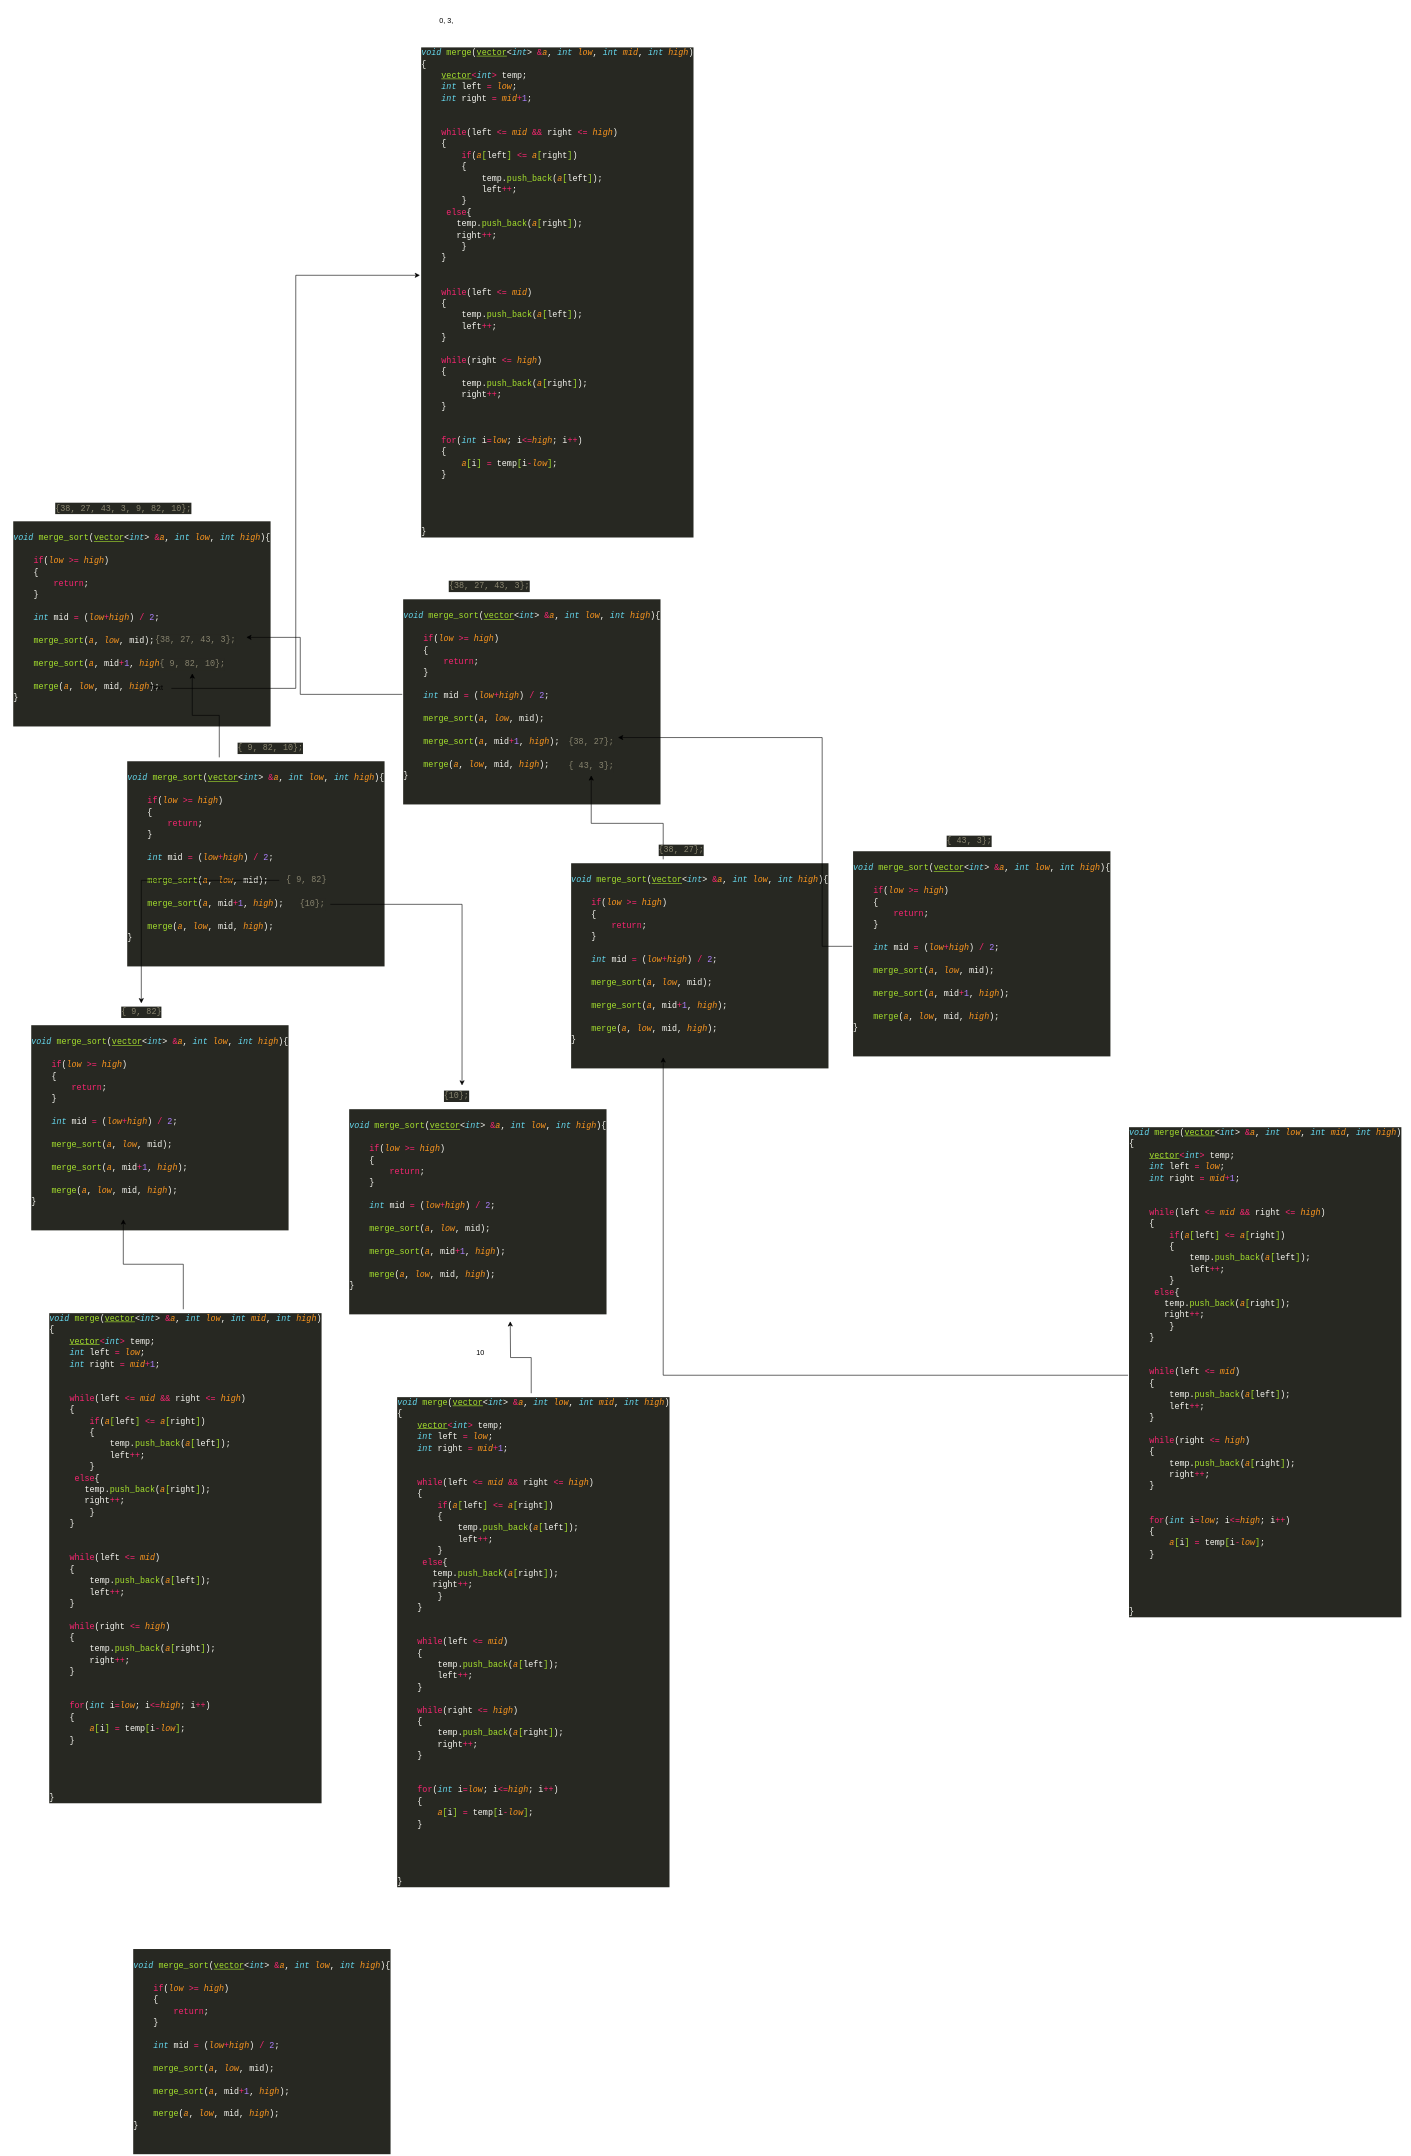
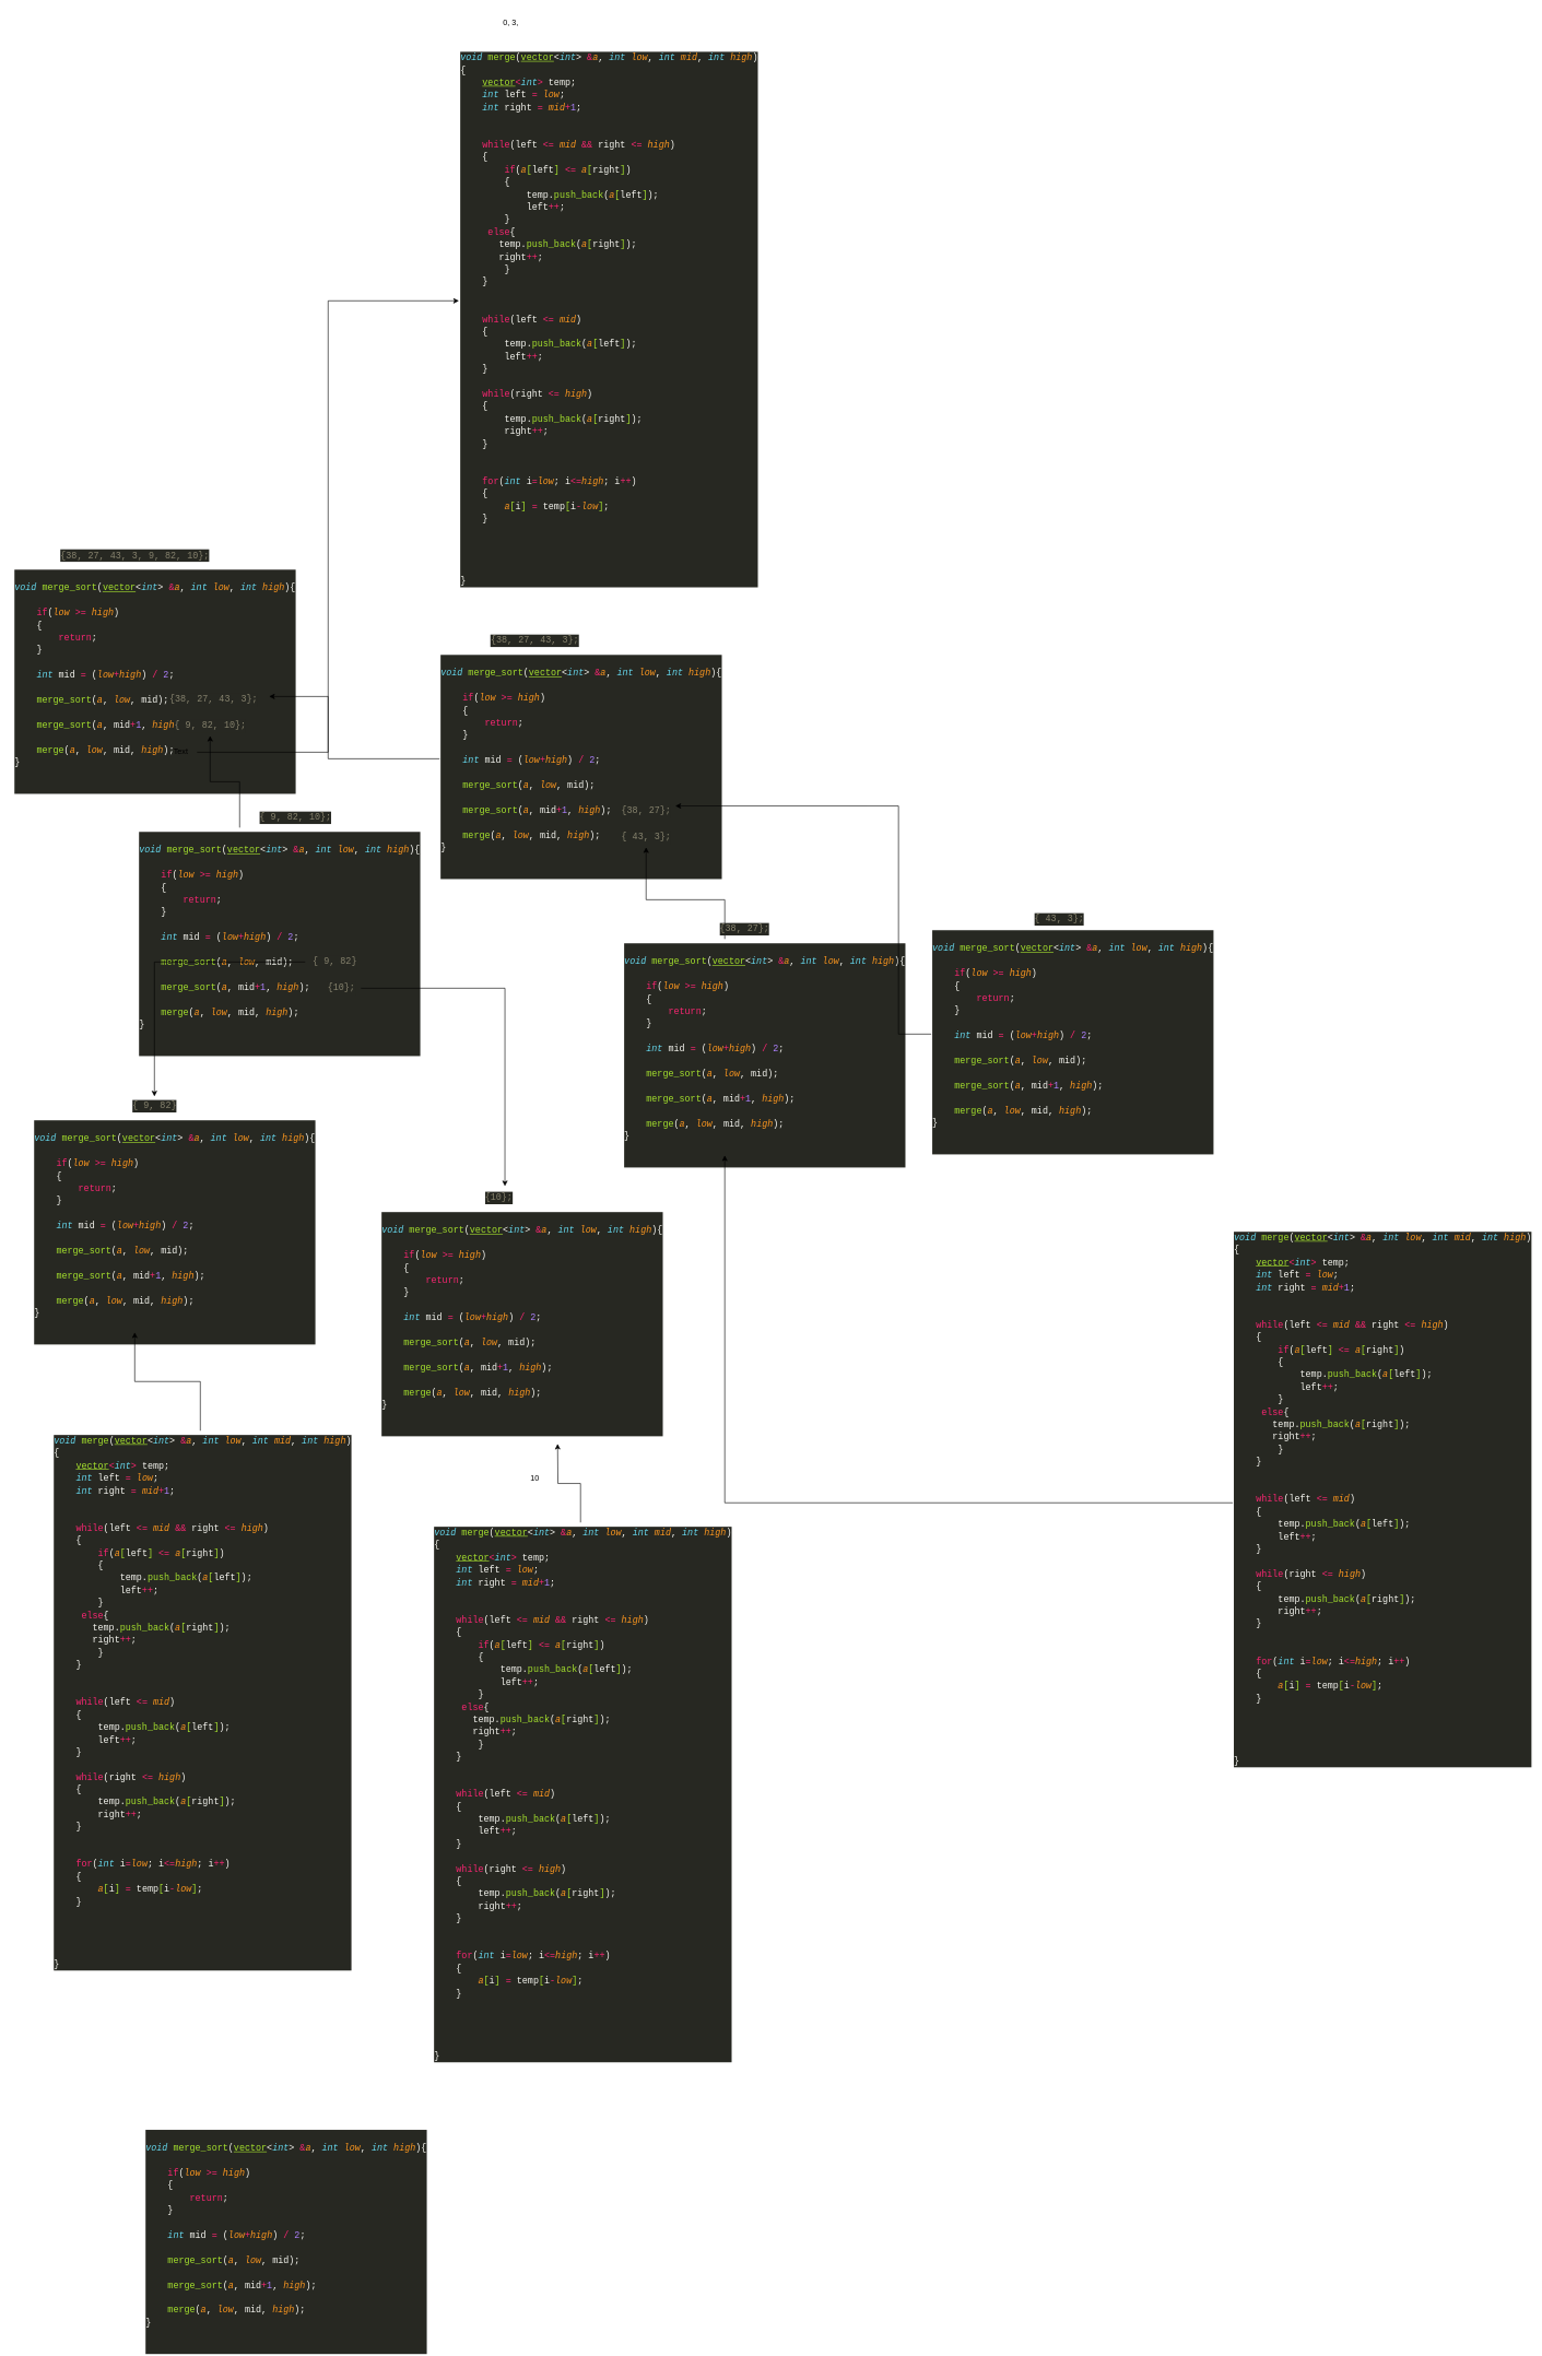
- <mxCell id="33" value="0, 3,&amp;nbsp;" style="text;html=1;align=center;verticalAlign=middle;resizable=0;points=[];autosize=1;strokeColor=none;fillColor=none;" vertex="1" parent="1"><mxGeometry x="720" y="20" width="50" height="30" as="geometry" /></mxCell>
+ <mxCell id="33" value="0, 3,&amp;nbsp;" style="text;html=1;align=center;verticalAlign=middle;resizable=0;points=[];autosize=1;strokeColor=none;fillColor=none;" vertex="1" parent="1"><mxGeometry x="755" y="20" width="50" height="30" as="geometry" /></mxCell>
- <mxCell id="31" value="Text" style="text;html=1;align=center;verticalAlign=middle;resizable=0;points=[];autosize=1;strokeColor=none;fillColor=none;" vertex="1" parent="1"><mxGeometry x="235" y="1132" width="50" height="30" as="geometry" /></mxCell>
+ <mxCell id="31" value="Text" style="text;html=1;align=center;verticalAlign=middle;resizable=0;points=[];autosize=1;strokeColor=none;fillColor=none;" vertex="1" parent="1"><mxGeometry x="250" y="1132" width="50" height="30" as="geometry" /></mxCell>
- <mxCell id="29" value="10" style="text;html=1;align=center;verticalAlign=middle;resizable=0;points=[];autosize=1;strokeColor=none;fillColor=none;" vertex="1" parent="1"><mxGeometry x="780" y="2240" width="40" height="30" as="geometry" /></mxCell>
+ <mxCell id="29" value="10" style="text;html=1;align=center;verticalAlign=middle;resizable=0;points=[];autosize=1;strokeColor=none;fillColor=none;" vertex="1" parent="1"><mxGeometry x="795" y="2240" width="40" height="30" as="geometry" /></mxCell>
